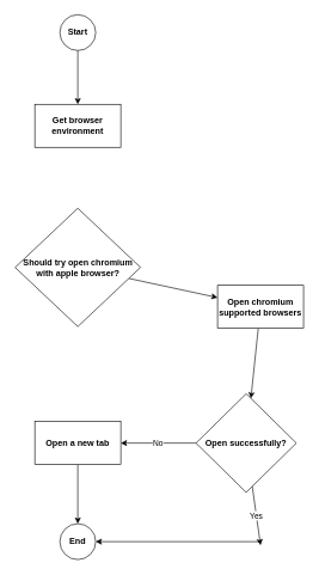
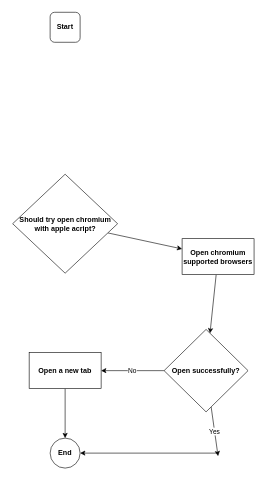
- <mxCell id="3" value="Start" style="ellipse;whiteSpace=wrap;html=1;aspect=fixed;fontStyle=1" vertex="1" parent="1"><mxGeometry x="83" y="20" width="50" height="50" as="geometry" /></mxCell>
+ <mxCell id="3" value="Start" style="whiteSpace=wrap;html=1;aspect=fixed;fontStyle=1;rounded=1;" vertex="1" parent="1"><mxGeometry x="83" y="20" width="50" height="50" as="geometry" /></mxCell>
- <mxCell id="2" value="" style="edgeStyle=none;html=1;" edge="1" parent="1" source="3" target="4"><mxGeometry relative="1" as="geometry" /></mxCell>
- <mxCell id="4" value="Get browser environment" style="whiteSpace=wrap;html=1;fontStyle=1;" vertex="1" parent="1"><mxGeometry x="48" y="145" width="120" height="60" as="geometry" /></mxCell>
- <mxCell id="6" value="Should try open chromium with apple browser?" style="rhombus;whiteSpace=wrap;html=1;fontStyle=1;" vertex="1" parent="1"><mxGeometry x="20.5" y="290" width="175" height="165" as="geometry" /></mxCell>
+ <mxCell id="6" value="Should try open chromium with apple acript?" style="rhombus;whiteSpace=wrap;html=1;fontStyle=1;" vertex="1" parent="1"><mxGeometry x="20.5" y="290" width="175" height="165" as="geometry" /></mxCell>
